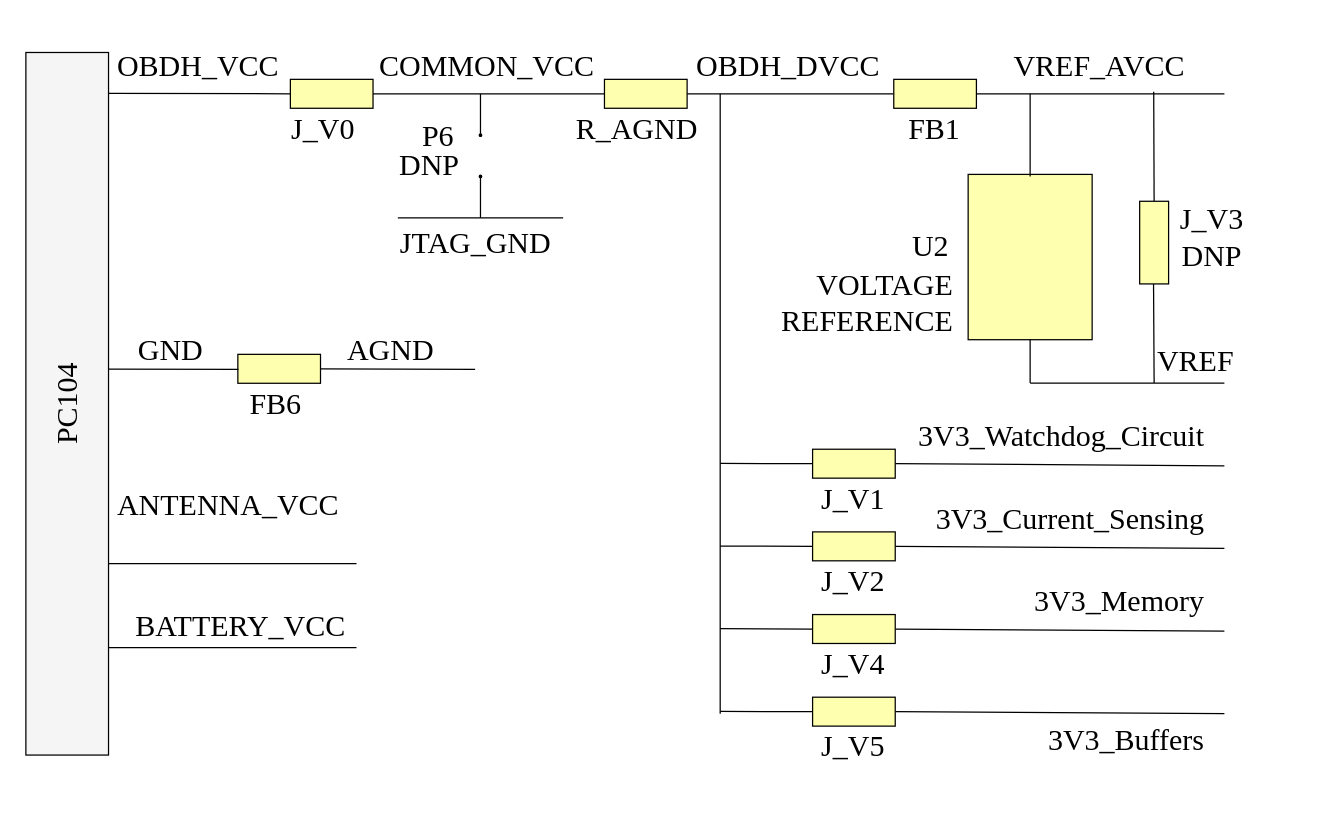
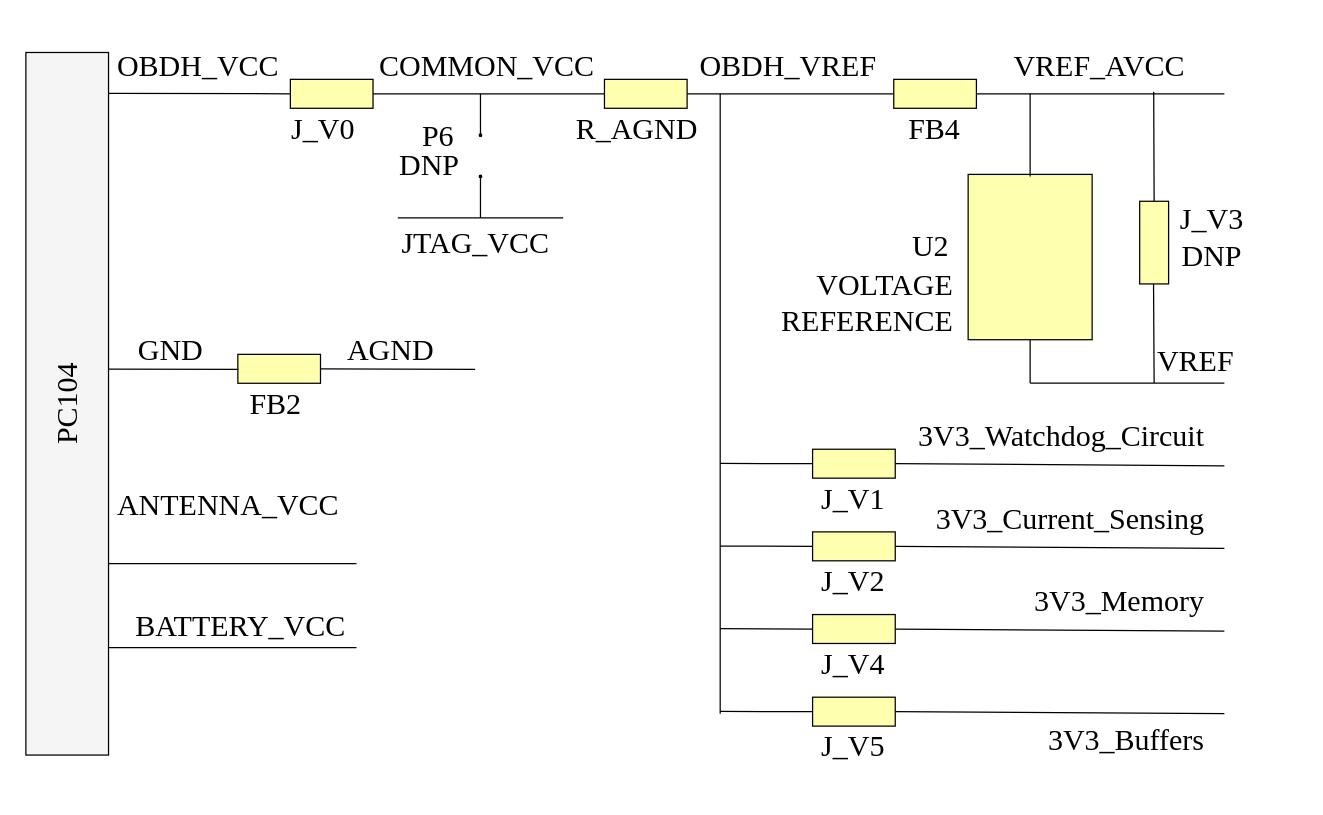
- <mxCell id="18" value="OBDH_DVCC" style="text;html=1;strokeColor=none;fillColor=none;align=center;verticalAlign=middle;whiteSpace=wrap;rounded=0;fontSize=24;horizontal=1;fontFamily=Times New Roman;" vertex="1" parent="1"><mxGeometry x="564.22" y="20" width="132.249" height="66.125" as="geometry" /></mxCell>
+ <mxCell id="18" value="OBDH_VREF" style="text;html=1;strokeColor=none;fillColor=none;align=center;verticalAlign=middle;whiteSpace=wrap;rounded=0;fontSize=24;horizontal=1;fontFamily=Times New Roman;" vertex="1" parent="1"><mxGeometry x="564.22" y="20" width="132.249" height="66.125" as="geometry" /></mxCell>
- <mxCell id="20" value="FB1" style="text;html=1;strokeColor=none;fillColor=none;align=center;verticalAlign=middle;whiteSpace=wrap;rounded=0;fontSize=24;horizontal=1;fontFamily=Times New Roman;" vertex="1" parent="1"><mxGeometry x="681.244" y="69.593" width="132.249" height="66.125" as="geometry" /></mxCell>
+ <mxCell id="20" value="FB4" style="text;html=1;strokeColor=none;fillColor=none;align=center;verticalAlign=middle;whiteSpace=wrap;rounded=0;fontSize=24;horizontal=1;fontFamily=Times New Roman;" vertex="1" parent="1"><mxGeometry x="681.244" y="69.593" width="132.249" height="66.125" as="geometry" /></mxCell>
- <mxCell id="15" value="JTAG_GND" style="text;html=1;strokeColor=none;fillColor=none;align=center;verticalAlign=middle;whiteSpace=wrap;rounded=0;fontSize=24;horizontal=1;fontFamily=Times New Roman;" vertex="1" parent="1"><mxGeometry x="314.254" y="160.515" width="132.249" height="66.125" as="geometry" /></mxCell>
+ <mxCell id="15" value="JTAG_VCC" style="text;html=1;strokeColor=none;fillColor=none;align=center;verticalAlign=middle;whiteSpace=wrap;rounded=0;fontSize=24;horizontal=1;fontFamily=Times New Roman;" vertex="1" parent="1"><mxGeometry x="314.254" y="160.515" width="132.249" height="66.125" as="geometry" /></mxCell>
- <mxCell id="63" value="FB6" style="text;html=1;strokeColor=none;fillColor=none;align=center;verticalAlign=middle;whiteSpace=wrap;rounded=0;fontSize=24;horizontal=1;fontFamily=Times New Roman;" vertex="1" parent="1"><mxGeometry x="153.904" y="289.593" width="132.249" height="66.125" as="geometry" /></mxCell>
+ <mxCell id="63" value="FB2" style="text;html=1;strokeColor=none;fillColor=none;align=center;verticalAlign=middle;whiteSpace=wrap;rounded=0;fontSize=24;horizontal=1;fontFamily=Times New Roman;" vertex="1" parent="1"><mxGeometry x="153.904" y="289.593" width="132.249" height="66.125" as="geometry" /></mxCell>
